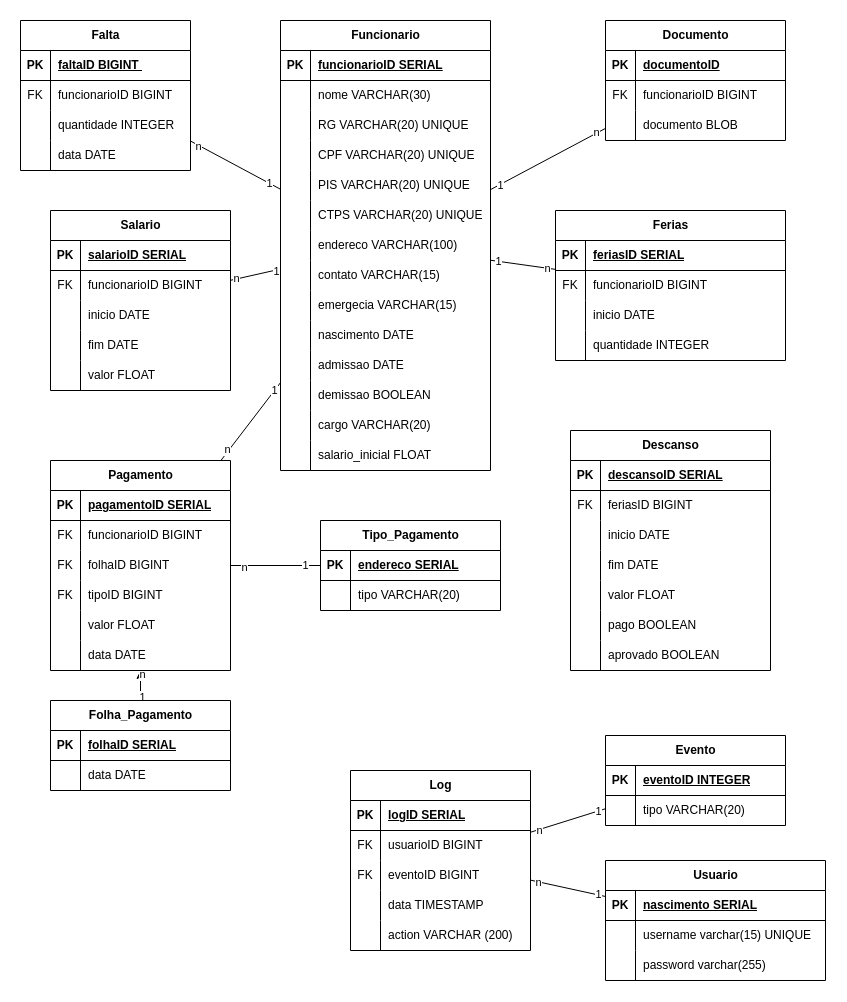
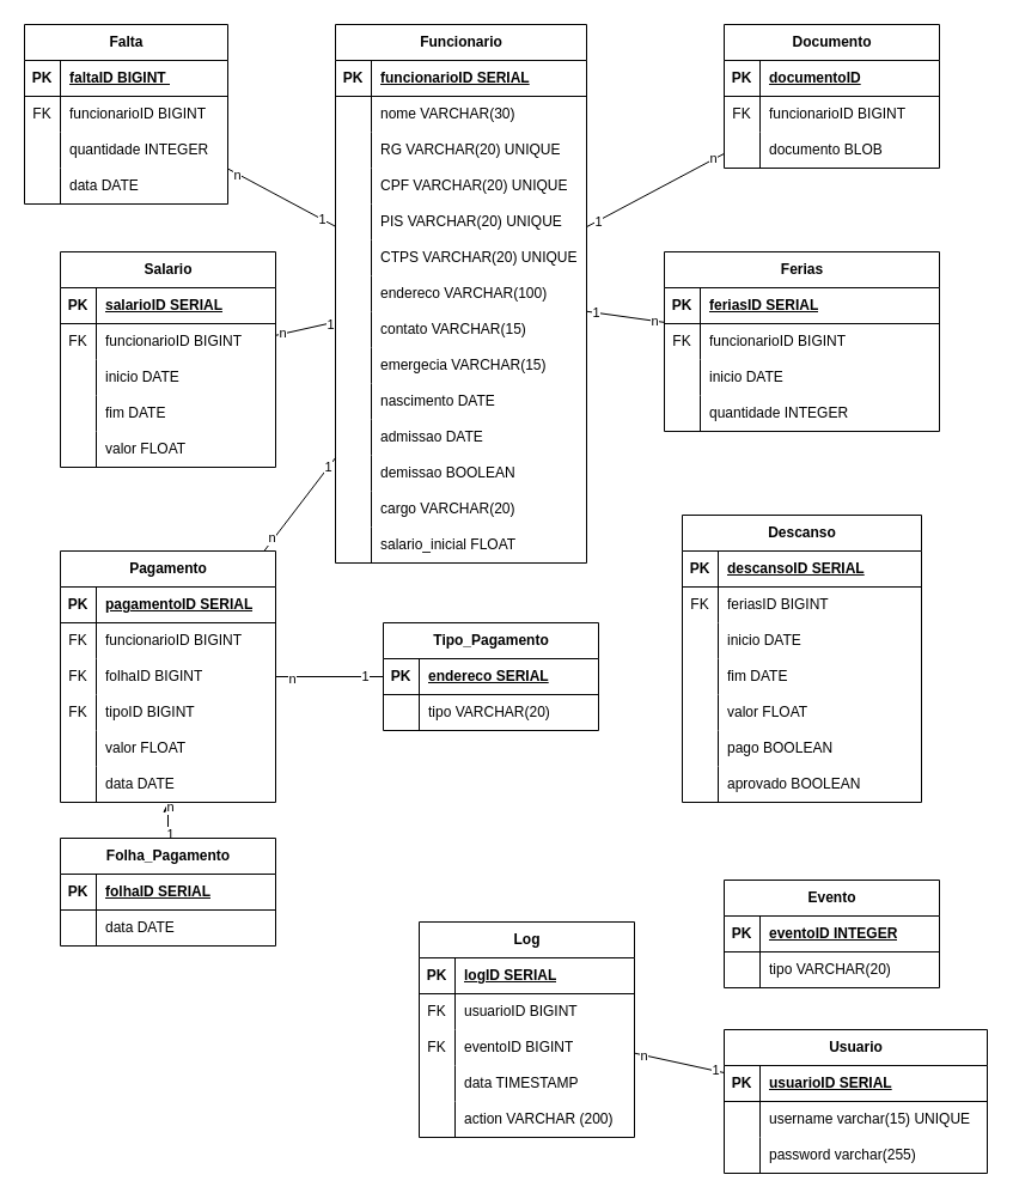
- <mxCell id="147" style="rounded=0;orthogonalLoop=1;jettySize=auto;html=1;endArrow=none;startFill=0;" parent="1" source="150" target="157" edge="1"><mxGeometry relative="1" as="geometry" /></mxCell>
- <mxCell id="148" value="n" style="edgeLabel;html=1;align=center;verticalAlign=middle;resizable=0;points=[];" parent="147" vertex="1" connectable="0"><mxGeometry x="0.773" relative="1" as="geometry"><mxPoint as="offset" /></mxGeometry></mxCell>
- <mxCell id="149" value="1" style="edgeLabel;html=1;align=center;verticalAlign=middle;resizable=0;points=[];" parent="147" vertex="1" connectable="0"><mxGeometry x="-0.806" relative="1" as="geometry"><mxPoint as="offset" /></mxGeometry></mxCell>
- <mxCell id="8" value="nascimento SERIAL" style="shape=partialRectangle;connectable=0;fillColor=none;top=0;left=0;bottom=0;right=0;align=left;spacingLeft=6;fontStyle=5;overflow=hidden;whiteSpace=wrap;html=1;" parent="6" vertex="1"><mxGeometry x="30" width="190" height="30" as="geometry"><mxRectangle width="190" height="30" as="alternateBounds" /></mxGeometry></mxCell>
+ <mxCell id="8" value="usuarioID SERIAL" style="shape=partialRectangle;connectable=0;fillColor=none;top=0;left=0;bottom=0;right=0;align=left;spacingLeft=6;fontStyle=5;overflow=hidden;whiteSpace=wrap;html=1;" parent="6" vertex="1"><mxGeometry x="30" width="190" height="30" as="geometry"><mxRectangle width="190" height="30" as="alternateBounds" /></mxGeometry></mxCell>
